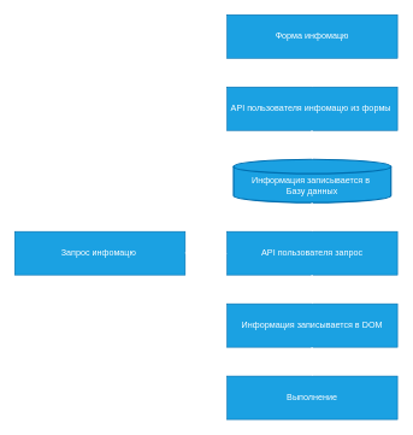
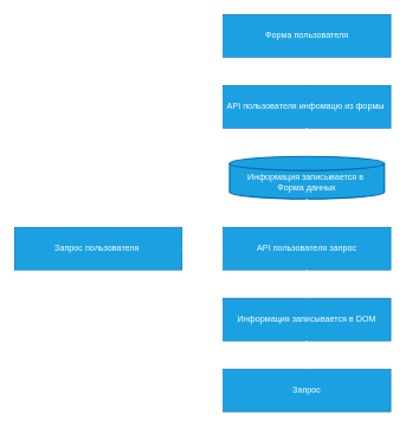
- <mxCell id="14" value="Форма инфомацю" style="rounded=0;whiteSpace=wrap;fillColor=#1ba1e2;fontColor=#ffffff;strokeColor=#006EAF;" vertex="1" parent="1"><mxGeometry x="314" y="20" width="236" height="60" as="geometry" /></mxCell>
+ <mxCell id="14" value="Форма пользователя" style="rounded=0;whiteSpace=wrap;fillColor=#1ba1e2;fontColor=#ffffff;strokeColor=#006EAF;" vertex="1" parent="1"><mxGeometry x="314" y="20" width="236" height="60" as="geometry" /></mxCell>
- <mxCell id="7" value="&#10;Информация записывается в &#10;Базу данных" style="strokeWidth=2;shape=mxgraph.flowchart.database;whiteSpace=wrap;fillColor=#1ba1e2;fontColor=#ffffff;strokeColor=#006EAF;metaEdit=1;fixDash=0;backgroundOutline=0;enumerate=0;comic=0;snapToPoint=0;shadow=0;" parent="1" vertex="1"><mxGeometry x="323" y="220" width="218" height="60" as="geometry" /></mxCell>
+ <mxCell id="7" value="&#10;Информация записывается в &#10;Форма данных" style="strokeWidth=2;shape=mxgraph.flowchart.database;whiteSpace=wrap;fillColor=#1ba1e2;fontColor=#ffffff;strokeColor=#006EAF;metaEdit=1;fixDash=0;backgroundOutline=0;enumerate=0;comic=0;snapToPoint=0;shadow=0;" parent="1" vertex="1"><mxGeometry x="323" y="220" width="218" height="60" as="geometry" /></mxCell>
- <mxCell id="6" value="Запрос инфомацю " style="rounded=0;whiteSpace=wrap;fillColor=#1ba1e2;fontColor=#ffffff;strokeColor=#006EAF;metaEdit=1;fixDash=0;backgroundOutline=0;enumerate=0;comic=0;snapToPoint=0;shadow=0;" parent="1" vertex="1"><mxGeometry x="20" y="320" width="236" height="60" as="geometry" /></mxCell>
+ <mxCell id="6" value="Запрос пользователя " style="rounded=0;whiteSpace=wrap;fillColor=#1ba1e2;fontColor=#ffffff;strokeColor=#006EAF;metaEdit=1;fixDash=0;backgroundOutline=0;enumerate=0;comic=0;snapToPoint=0;shadow=0;" parent="1" vertex="1"><mxGeometry x="20" y="320" width="236" height="60" as="geometry" /></mxCell>
- <mxCell id="5" value="Выполнение" style="rounded=0;whiteSpace=wrap;fillColor=#1ba1e2;fontColor=#ffffff;strokeColor=#006EAF;metaEdit=1;fixDash=0;backgroundOutline=0;enumerate=0;comic=0;snapToPoint=0;shadow=0;" parent="1" vertex="1"><mxGeometry x="314" y="520" width="236" height="60" as="geometry" /></mxCell>
+ <mxCell id="5" value="Запрос" style="rounded=0;whiteSpace=wrap;fillColor=#1ba1e2;fontColor=#ffffff;strokeColor=#006EAF;metaEdit=1;fixDash=0;backgroundOutline=0;enumerate=0;comic=0;snapToPoint=0;shadow=0;" parent="1" vertex="1"><mxGeometry x="314" y="520" width="236" height="60" as="geometry" /></mxCell>
